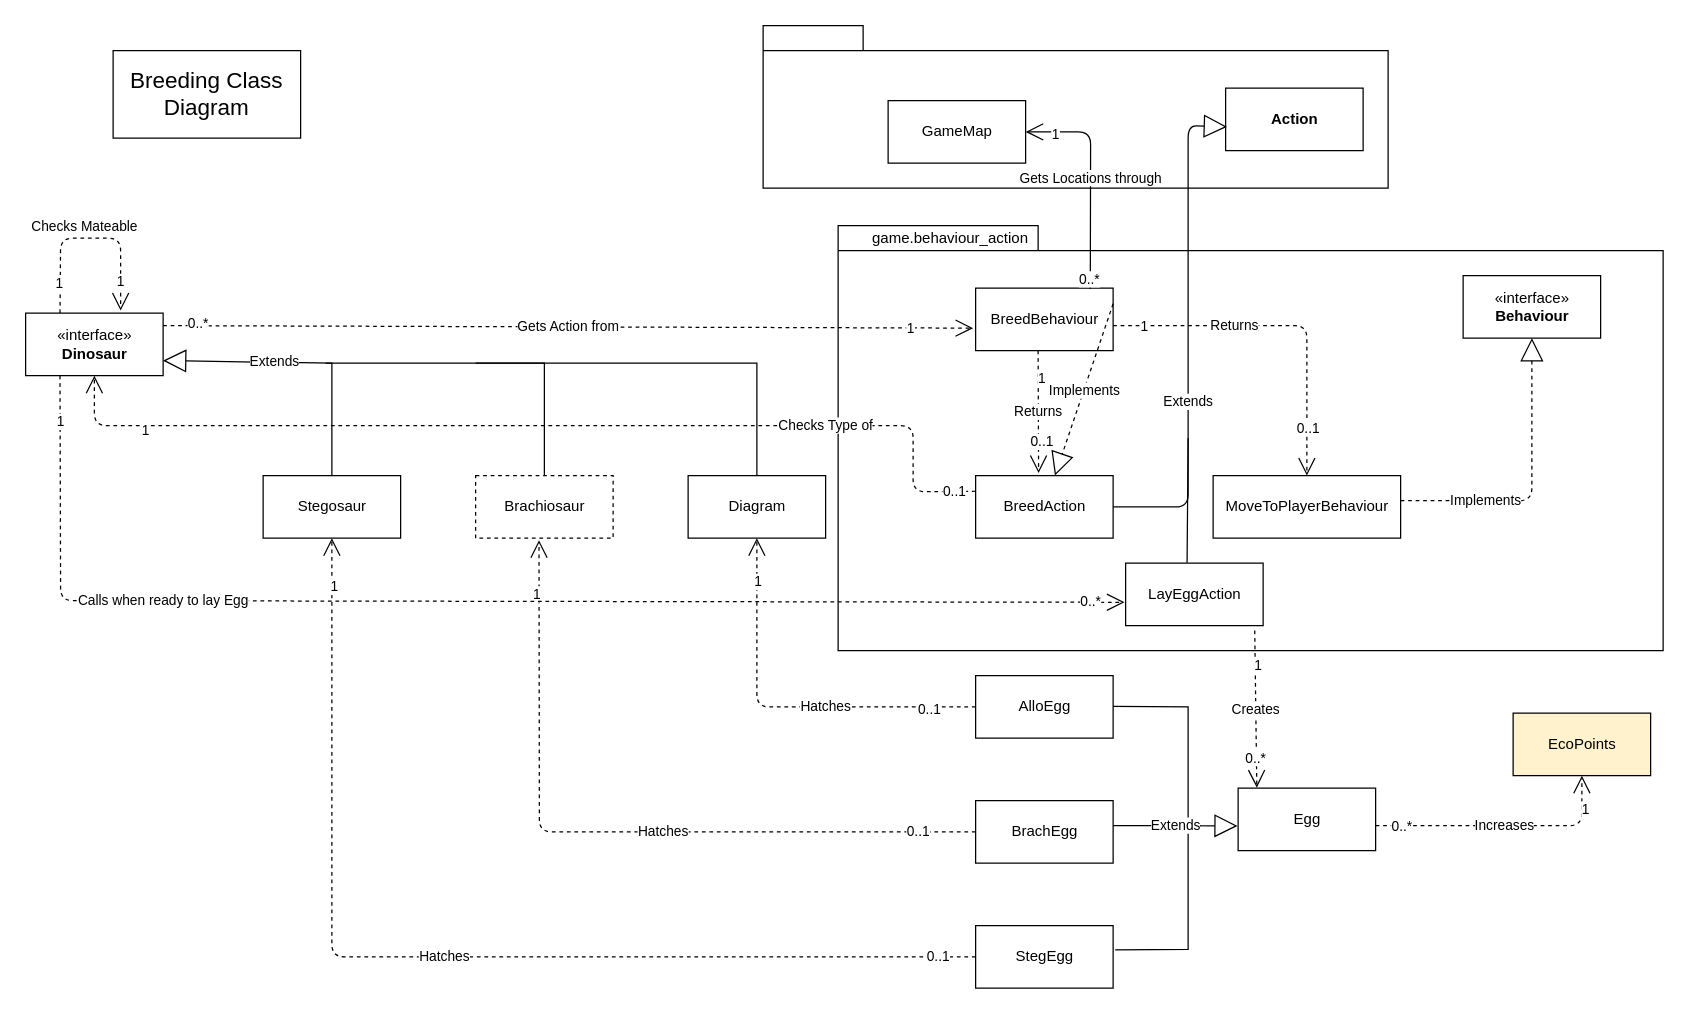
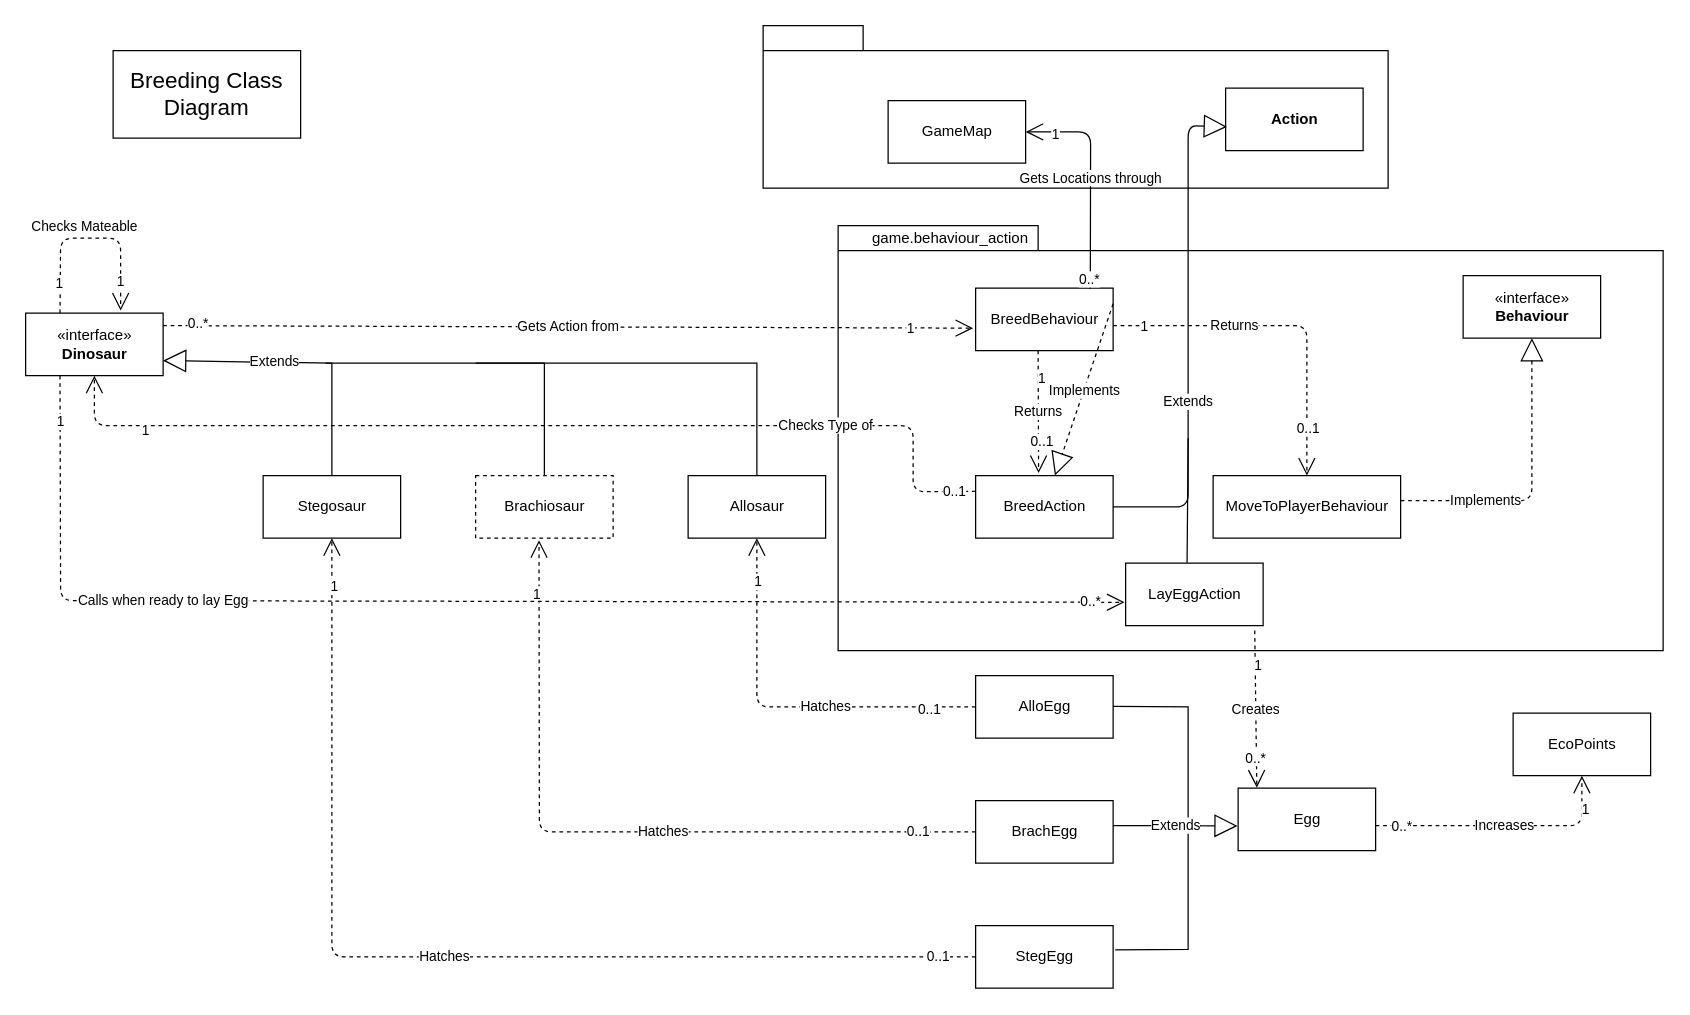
- <mxCell id="8" value="Diagram" style="html=1;" parent="1" vertex="1"><mxGeometry x="550" y="380" width="110" height="50" as="geometry" /></mxCell>
+ <mxCell id="8" value="Allosaur" style="html=1;" parent="1" vertex="1"><mxGeometry x="550" y="380" width="110" height="50" as="geometry" /></mxCell>
- <mxCell id="45" value="EcoPoints" style="html=1;fillColor=#fff2cc;" parent="1" vertex="1"><mxGeometry x="1210" y="570" width="110" height="50" as="geometry" /></mxCell>
+ <mxCell id="45" value="EcoPoints" style="html=1;" parent="1" vertex="1"><mxGeometry x="1210" y="570" width="110" height="50" as="geometry" /></mxCell>
